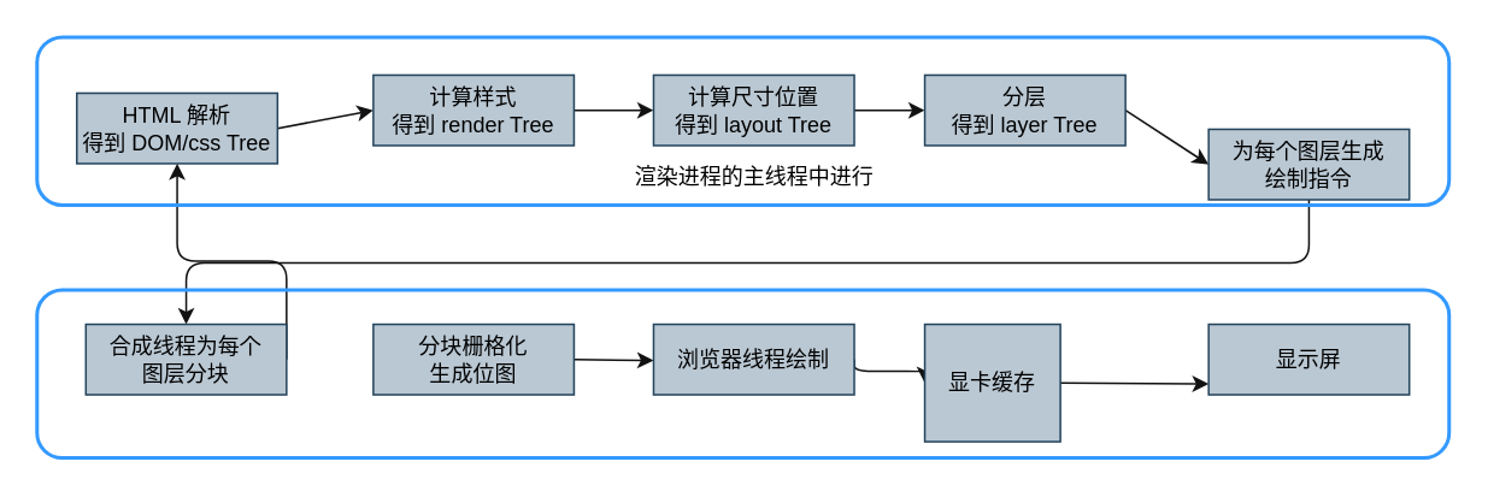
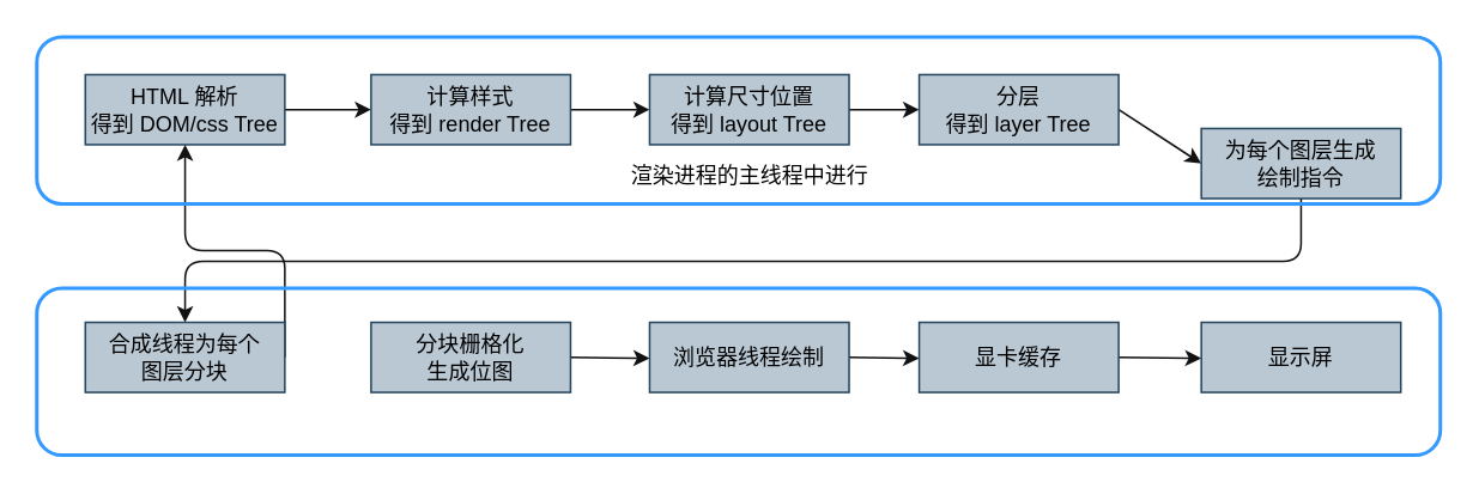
- <mxCell id="3" value="HTML 解析&lt;br&gt;得到 DOM/css Tree" style="rounded=0;whiteSpace=wrap;html=1;fillColor=#bac8d3;strokeColor=#23445d;fontColor=#000000;" parent="1" vertex="1"><mxGeometry x="42" y="51" width="111" height="39" as="geometry" /></mxCell>
+ <mxCell id="3" value="HTML 解析&lt;br&gt;得到 DOM/css Tree" style="rounded=0;whiteSpace=wrap;html=1;fillColor=#bac8d3;strokeColor=#23445d;fontColor=#000000;" parent="1" vertex="1"><mxGeometry x="47" y="41" width="111" height="39" as="geometry" /></mxCell>
- <mxCell id="19" value="显卡缓存" style="rounded=0;whiteSpace=wrap;html=1;fillColor=#bac8d3;strokeColor=#23445d;fontColor=#000000;" vertex="1" parent="1"><mxGeometry x="511" y="179" width="75" height="65" as="geometry" /></mxCell>
+ <mxCell id="19" value="显卡缓存" style="rounded=0;whiteSpace=wrap;html=1;fillColor=#bac8d3;strokeColor=#23445d;fontColor=#000000;" vertex="1" parent="1"><mxGeometry x="511" y="179" width="111" height="39" as="geometry" /></mxCell>
